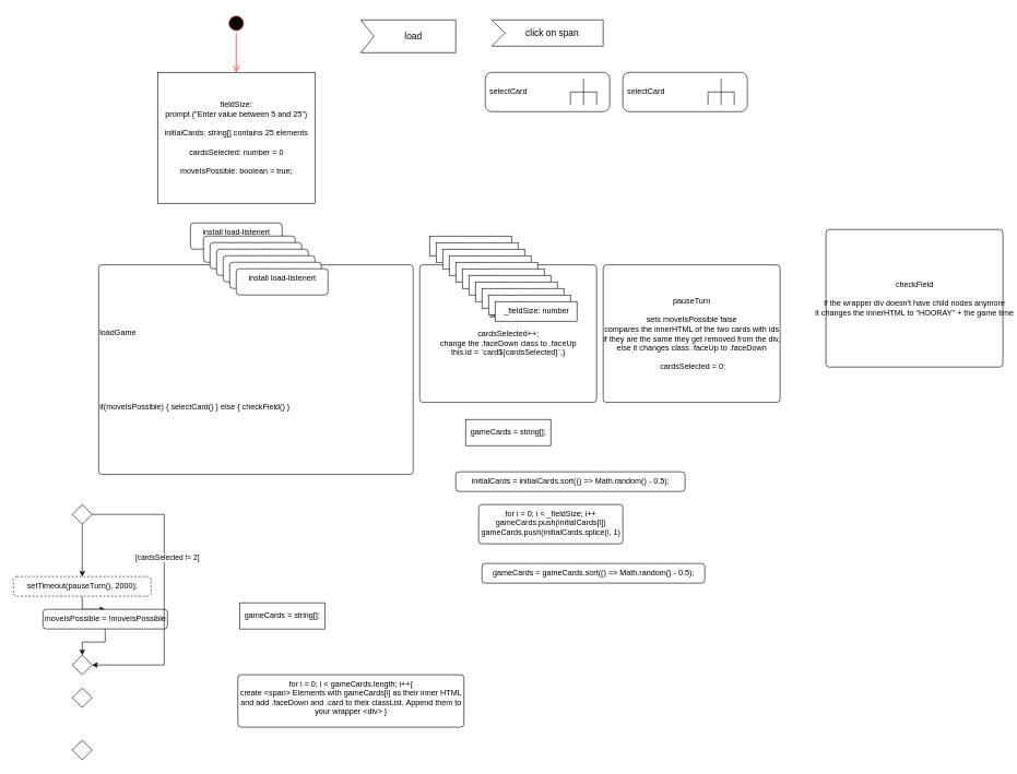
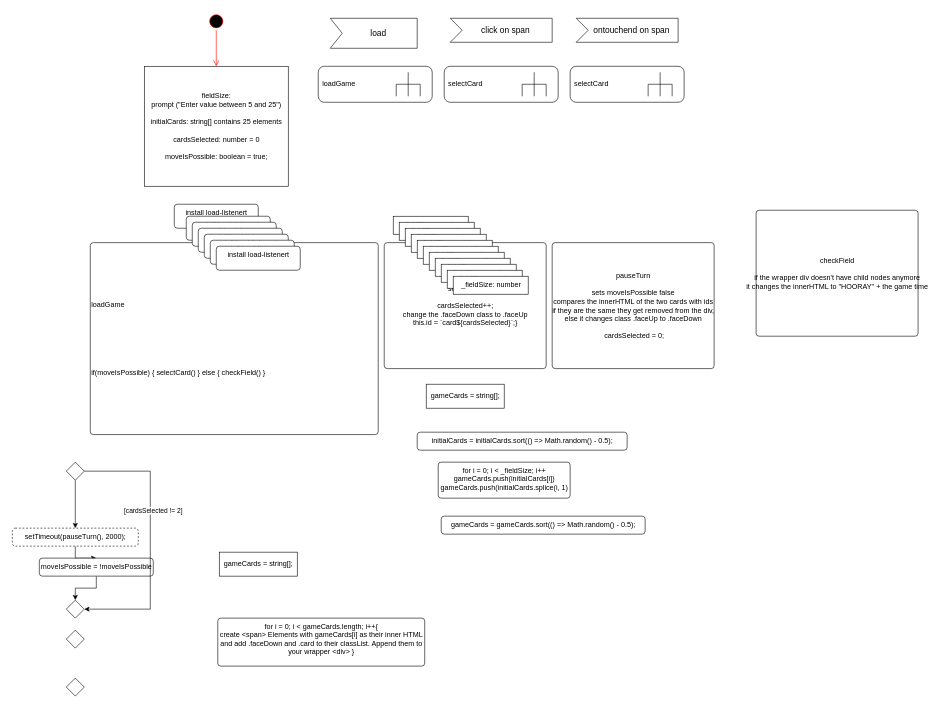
+ <mxCell id="10" value="ontouchend on span" style="html=1;shape=mxgraph.infographic.ribbonSimple;notch1=20;notch2=0;align=center;verticalAlign=middle;fontSize=14;fontStyle=0;fillColor=#FFFFFF;flipH=0;spacingRight=0;spacingLeft=14;" vertex="1" parent="1"><mxGeometry x="960" y="30" width="170" height="40" as="geometry" /></mxCell>
+ <mxCell id="6" value="loadGame" style="shape=mxgraph.uml25.behaviorAction;html=1;rounded=1;absoluteArcSize=1;arcSize=10;align=left;spacingLeft=5;" vertex="1" parent="1"><mxGeometry x="530" y="110" width="190" height="60" as="geometry" /></mxCell>
